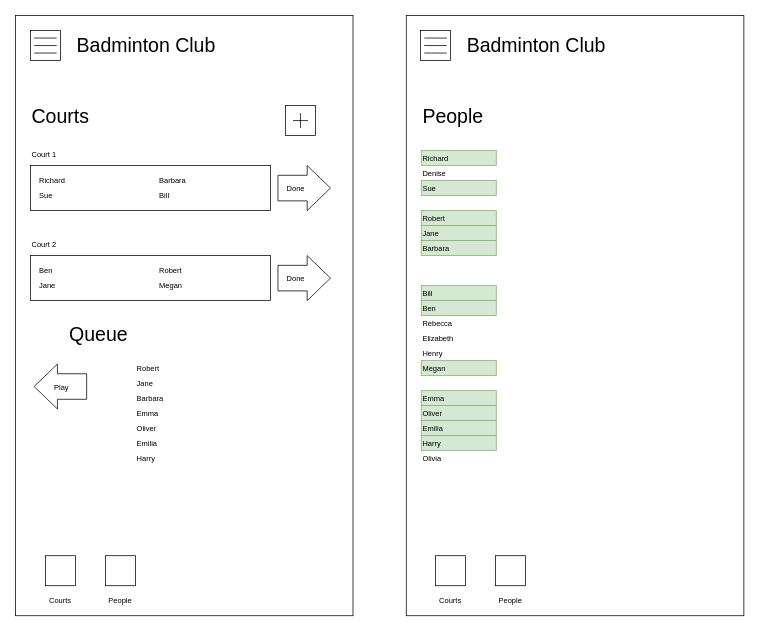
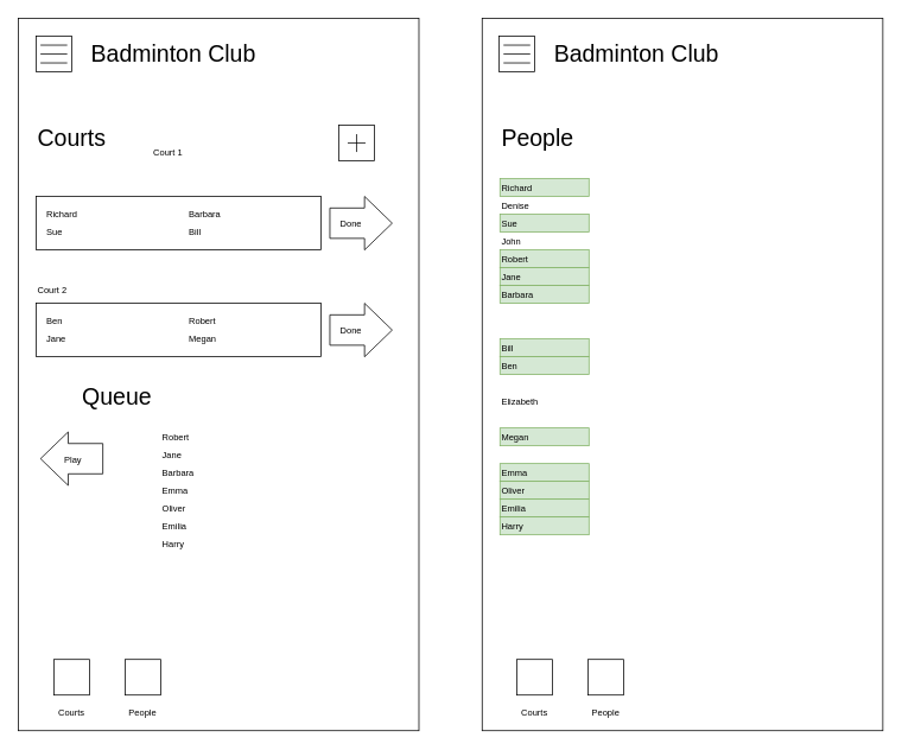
- <mxCell id="7" value="&lt;font style=&quot;font-size: 10px&quot;&gt;Court 1&lt;/font&gt;" style="text;html=1;strokeColor=none;fillColor=none;align=left;verticalAlign=middle;whiteSpace=wrap;rounded=0;" parent="1" vertex="1"><mxGeometry x="40" y="190" width="120" height="30" as="geometry" /></mxCell>
+ <mxCell id="7" value="&lt;font style=&quot;font-size: 10px&quot;&gt;Court 1&lt;/font&gt;" style="text;html=1;strokeColor=none;fillColor=none;align=left;verticalAlign=middle;whiteSpace=wrap;rounded=0;" parent="1" vertex="1"><mxGeometry x="170" y="155" width="120" height="30" as="geometry" /></mxCell>
+ <mxCell id="11" value="&lt;font style=&quot;font-size: 10px&quot;&gt;John&lt;/font&gt;" style="text;html=1;align=left;verticalAlign=middle;whiteSpace=wrap;rounded=0;" parent="1" vertex="1"><mxGeometry x="561" y="260" width="100" height="20" as="geometry" /></mxCell>
- <mxCell id="17" value="&lt;font style=&quot;font-size: 10px&quot;&gt;Rebecca&lt;/font&gt;" style="text;html=1;align=left;verticalAlign=middle;whiteSpace=wrap;rounded=0;" parent="1" vertex="1"><mxGeometry x="561" y="420" width="100" height="20" as="geometry" /></mxCell>
- <mxCell id="19" value="&lt;font style=&quot;font-size: 10px&quot;&gt;Henry&lt;/font&gt;" style="text;html=1;align=left;verticalAlign=middle;whiteSpace=wrap;rounded=0;" parent="1" vertex="1"><mxGeometry x="561" y="460" width="100" height="20" as="geometry" /></mxCell>
- <mxCell id="49" value="&lt;font style=&quot;font-size: 10px&quot;&gt;Olivia&lt;/font&gt;" style="text;html=1;align=left;verticalAlign=middle;whiteSpace=wrap;rounded=0;" parent="1" vertex="1"><mxGeometry x="561" y="600" width="100" height="20" as="geometry" /></mxCell>
